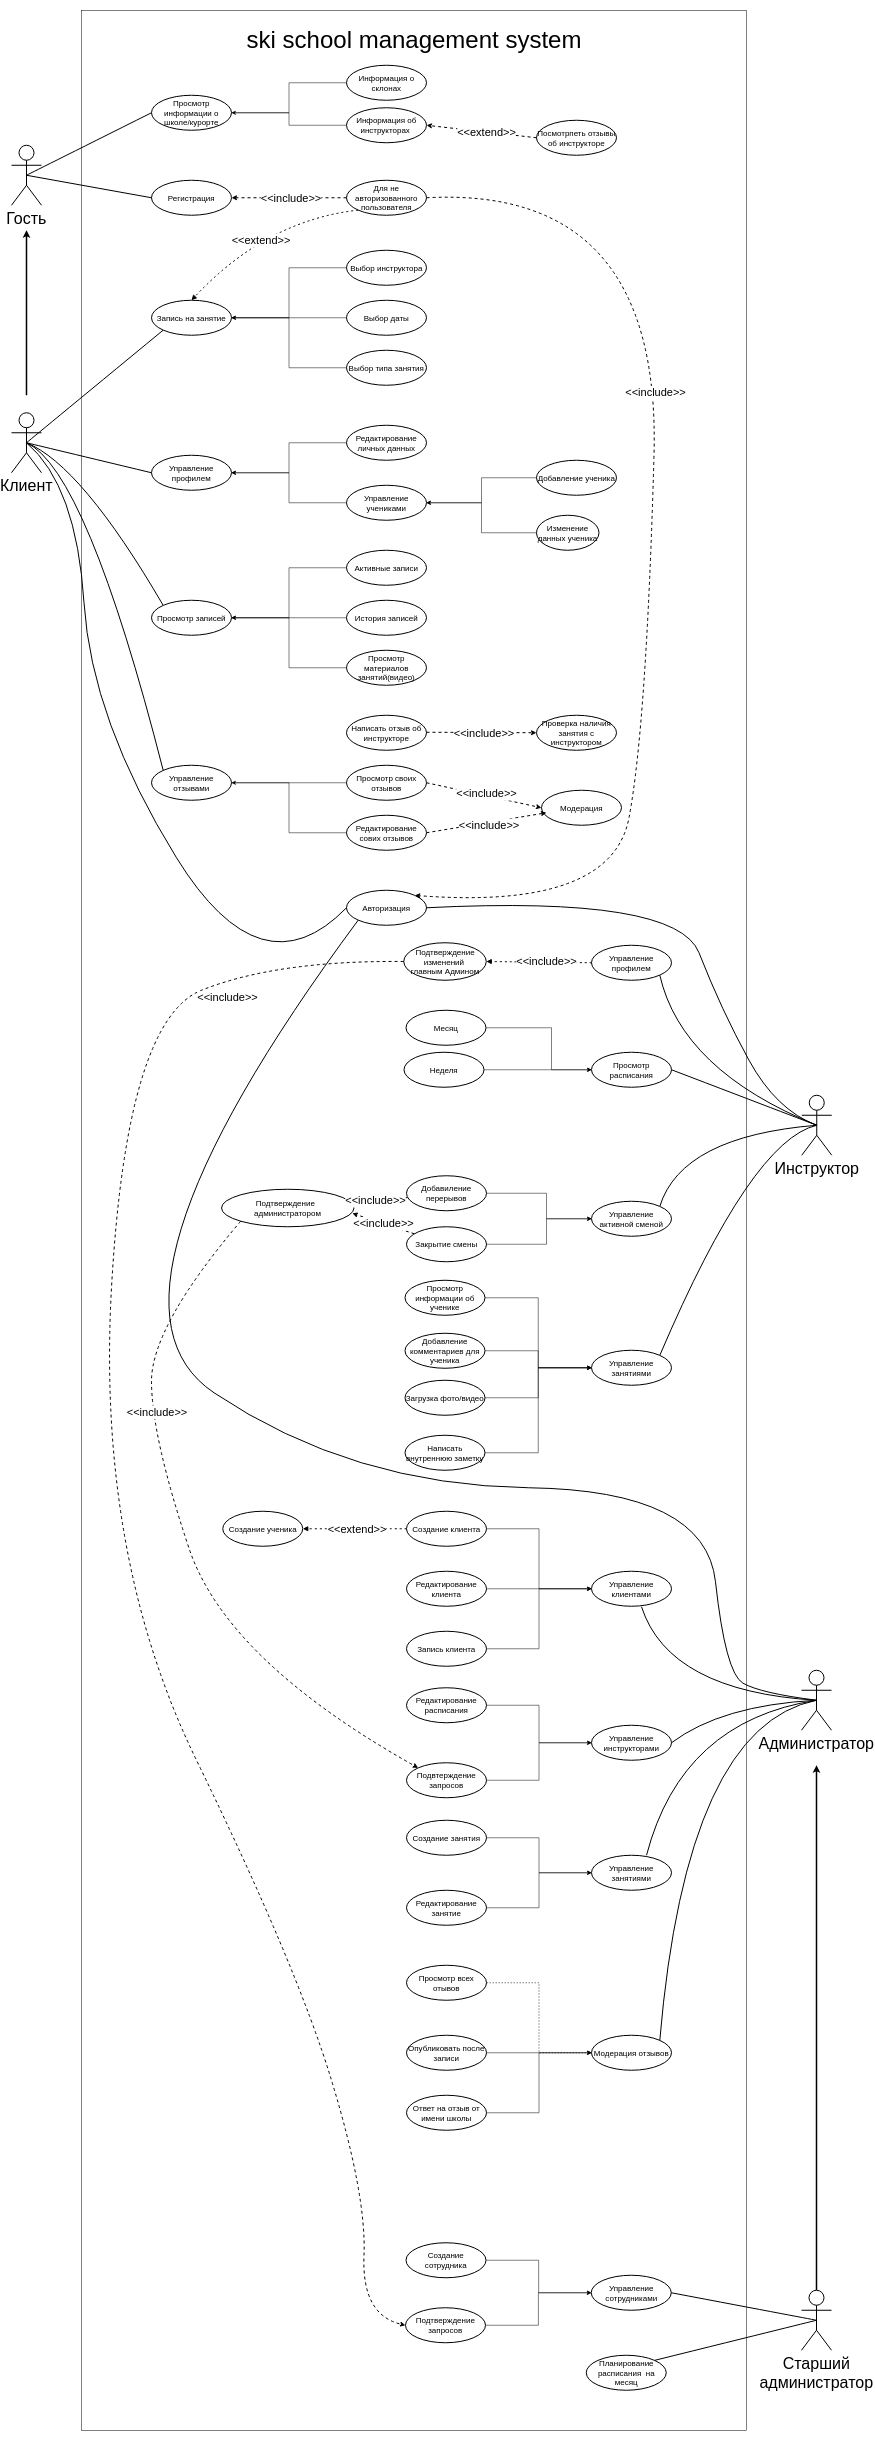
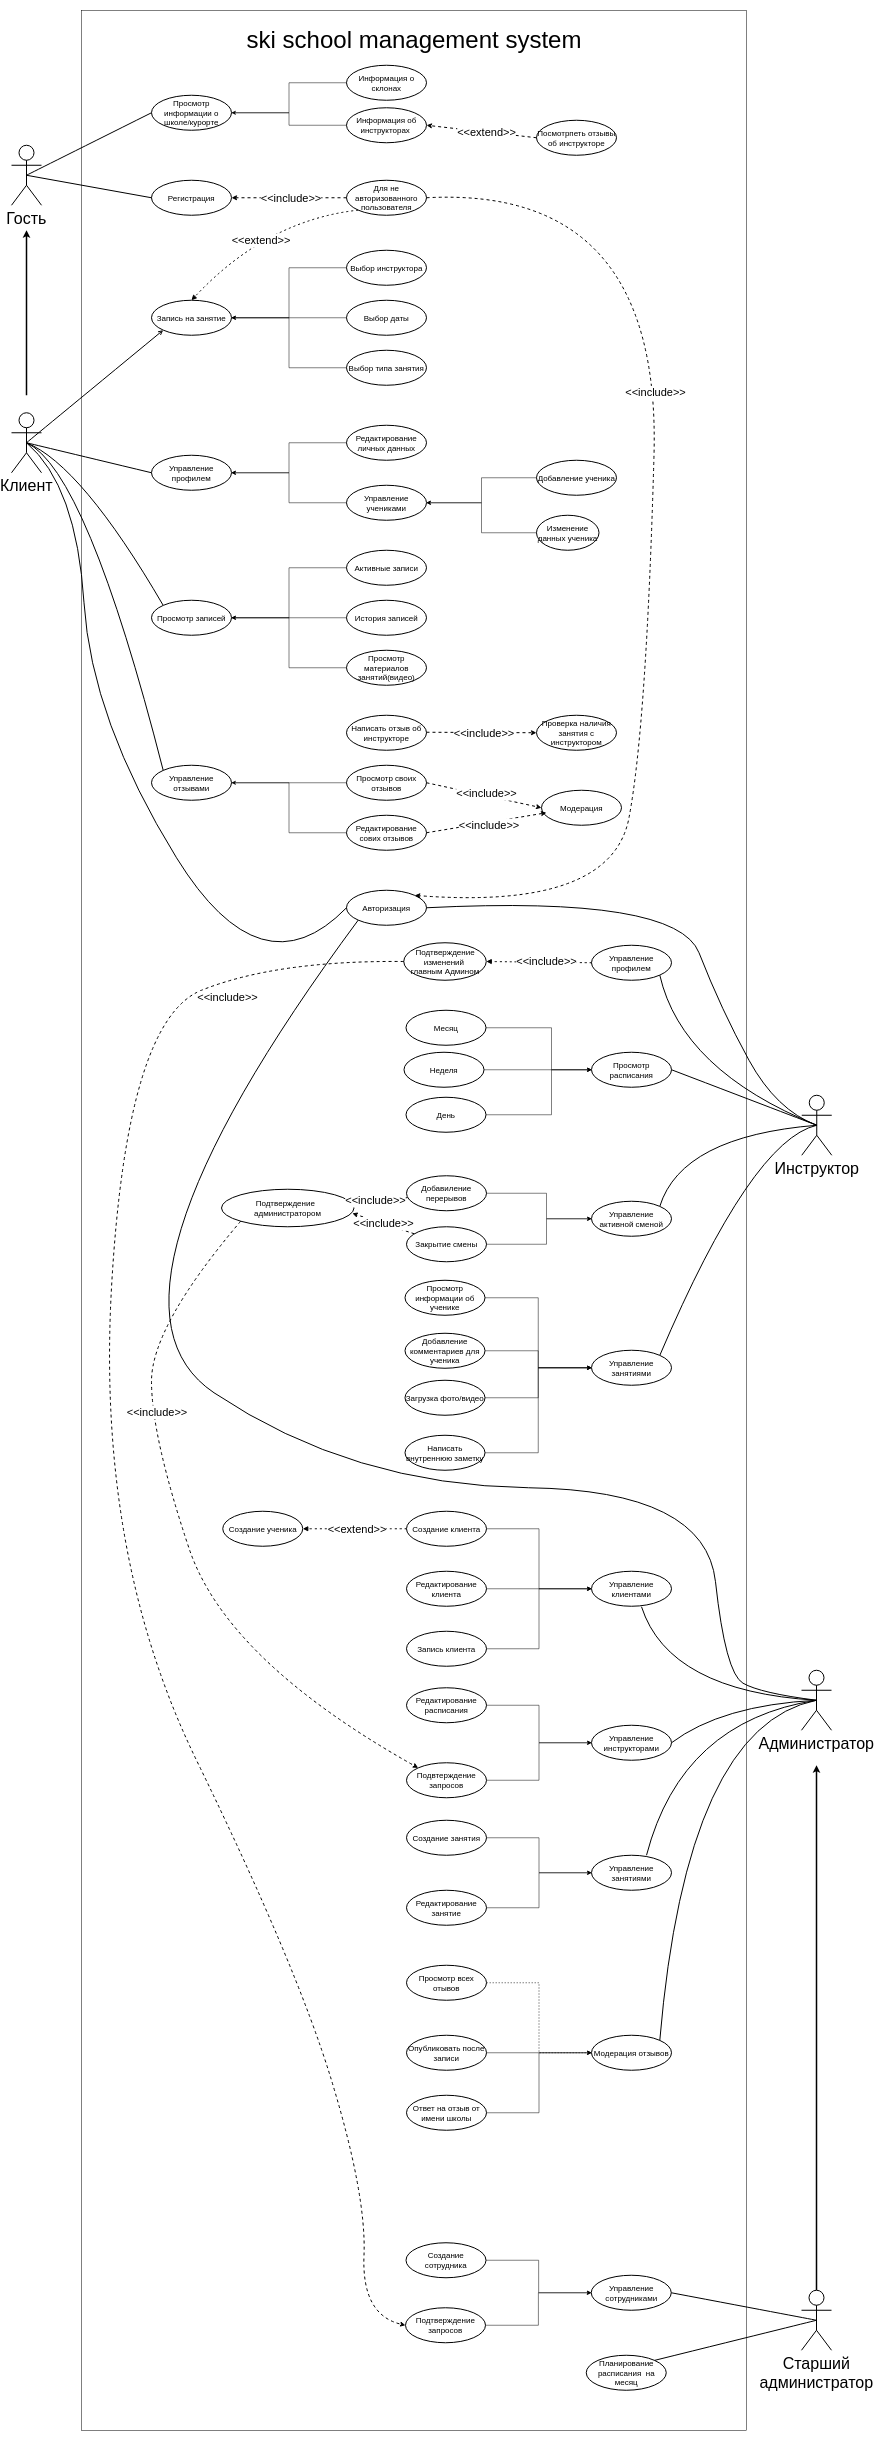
- <mxCell id="11" value="" style="curved=1;startArrow=none;endArrow=none;exitX=0.5;exitY=0.5;entryX=0;entryY=1;rounded=0;strokeWidth=2;exitDx=0;exitDy=0;exitPerimeter=0;entryDx=0;entryDy=0;" parent="1" source="9" target="87" edge="1"><mxGeometry relative="1" as="geometry"><Array as="points" /></mxGeometry></mxCell>
+ <mxCell id="11" value="" style="curved=1;startArrow=none;endArrow=open;exitX=0.5;exitY=0.5;entryX=0;entryY=1;rounded=0;strokeWidth=2;exitDx=0;exitDy=0;exitPerimeter=0;entryDx=0;entryDy=0;" parent="1" source="9" target="87" edge="1"><mxGeometry relative="1" as="geometry"><Array as="points" /></mxGeometry></mxCell>
+ <mxCell id="127" style="edgeStyle=orthogonalEdgeStyle;rounded=0;orthogonalLoop=1;jettySize=auto;html=1;entryX=0;entryY=0.5;entryDx=0;entryDy=0;" parent="1" source="130" target="124" edge="1"><mxGeometry relative="1" as="geometry"><Array as="points"><mxPoint x="1100" y="2229" /><mxPoint x="1100" y="2139" /></Array></mxGeometry></mxCell>
+ <mxCell id="130" value="День" style="rounded=1;absoluteArcSize=1;arcSize=14;whiteSpace=wrap;strokeWidth=2;shape=ellipse;perimeter=ellipsePerimeter;html=1;fontSize=16;" parent="1" vertex="1"><mxGeometry x="809" y="2194" width="160" height="70" as="geometry" /></mxCell>
